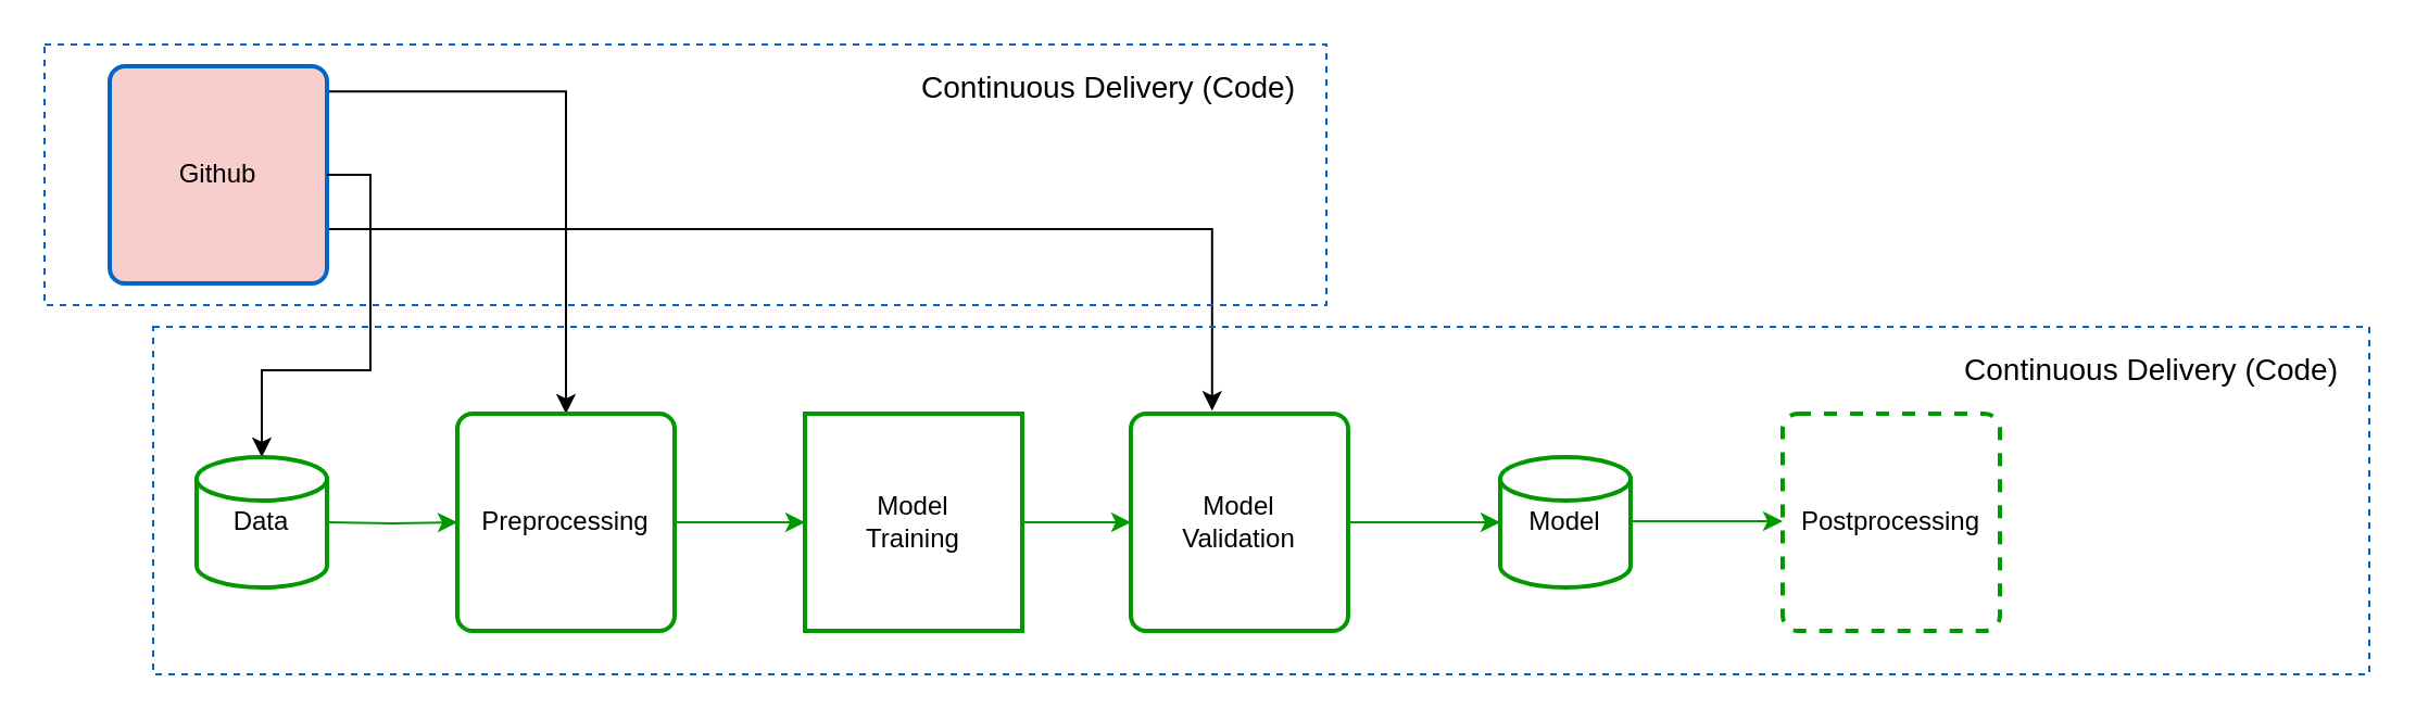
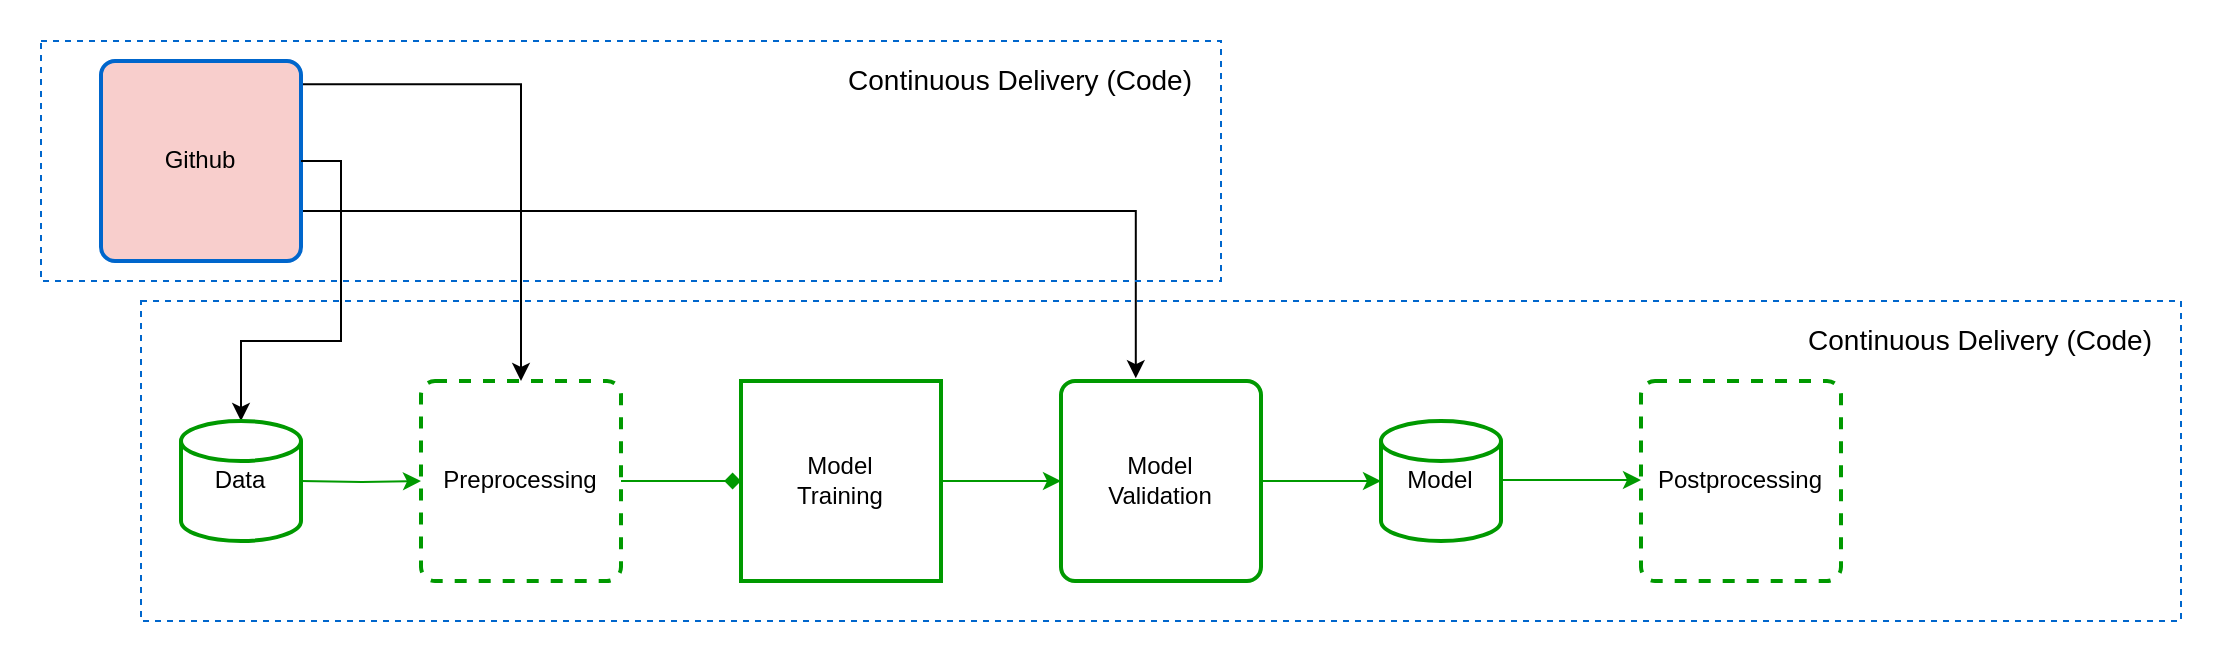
- <mxCell id="7" value="Preprocessing" style="rounded=1;whiteSpace=wrap;html=1;absoluteArcSize=1;arcSize=14;strokeWidth=2;strokeColor=#009900;" vertex="1" parent="1"><mxGeometry x="210" y="190" width="100" height="100" as="geometry" /></mxCell>
+ <mxCell id="7" value="Preprocessing" style="rounded=1;whiteSpace=wrap;html=1;absoluteArcSize=1;arcSize=14;strokeWidth=2;strokeColor=#009900;dashed=1;" vertex="1" parent="1"><mxGeometry x="210" y="190" width="100" height="100" as="geometry" /></mxCell>
- <mxCell id="6" style="edgeStyle=orthogonalEdgeStyle;rounded=0;orthogonalLoop=1;jettySize=auto;html=1;exitX=1;exitY=0.5;exitDx=0;exitDy=0;entryX=0;entryY=0.5;entryDx=0;entryDy=0;strokeColor=#009900;" edge="1" parent="1" source="7" target="10"><mxGeometry relative="1" as="geometry" /></mxCell>
+ <mxCell id="6" style="edgeStyle=orthogonalEdgeStyle;rounded=0;orthogonalLoop=1;jettySize=auto;html=1;exitX=1;exitY=0.5;exitDx=0;exitDy=0;entryX=0;entryY=0.5;entryDx=0;entryDy=0;strokeColor=#009900;endArrow=diamond;" edge="1" parent="1" source="7" target="10"><mxGeometry relative="1" as="geometry" /></mxCell>
- <mxCell id="12" value="Model&lt;br&gt;Validation" style="rounded=1;whiteSpace=wrap;html=1;absoluteArcSize=1;arcSize=14;strokeWidth=2;strokeColor=#009900;" vertex="1" parent="1"><mxGeometry x="520" y="190" width="100" height="100" as="geometry" /></mxCell>
+ <mxCell id="12" value="Model&lt;br&gt;Validation" style="rounded=1;whiteSpace=wrap;html=1;absoluteArcSize=1;arcSize=14;strokeWidth=2;strokeColor=#009900;" vertex="1" parent="1"><mxGeometry x="530" y="190" width="100" height="100" as="geometry" /></mxCell>
